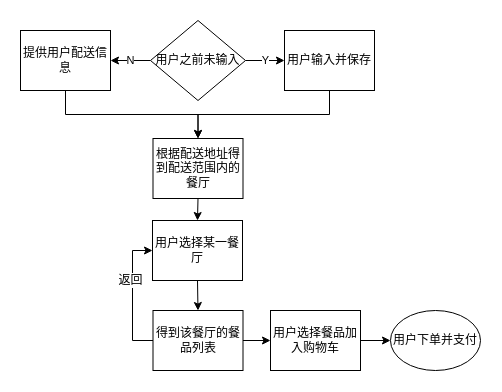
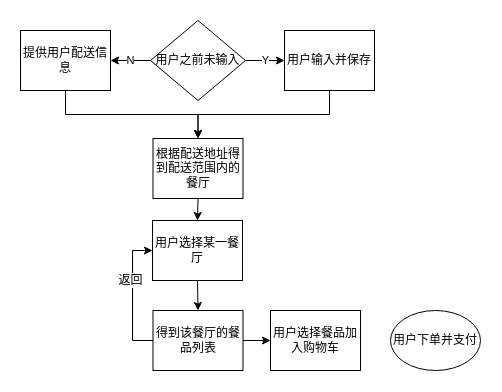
- <mxCell id="17" style="edgeStyle=orthogonalEdgeStyle;rounded=0;orthogonalLoop=1;jettySize=auto;html=1;exitX=1;exitY=0.5;exitDx=0;exitDy=0;entryX=0;entryY=0.5;entryDx=0;entryDy=0;" edge="1" parent="1" source="18" target="19"><mxGeometry relative="1" as="geometry" /></mxCell>
